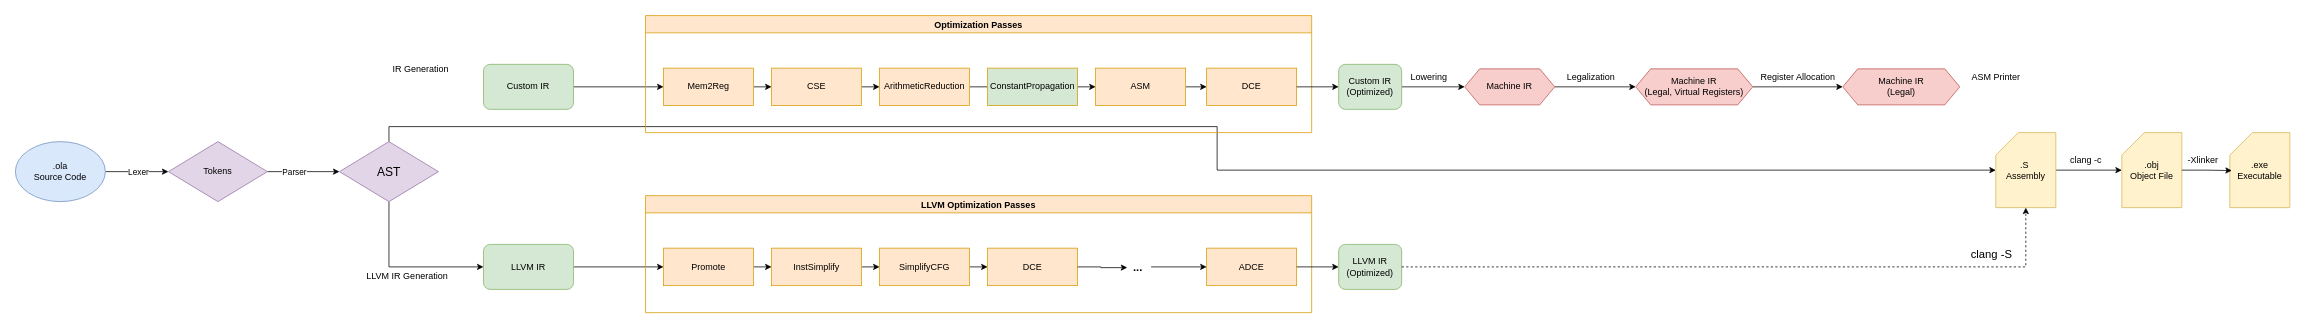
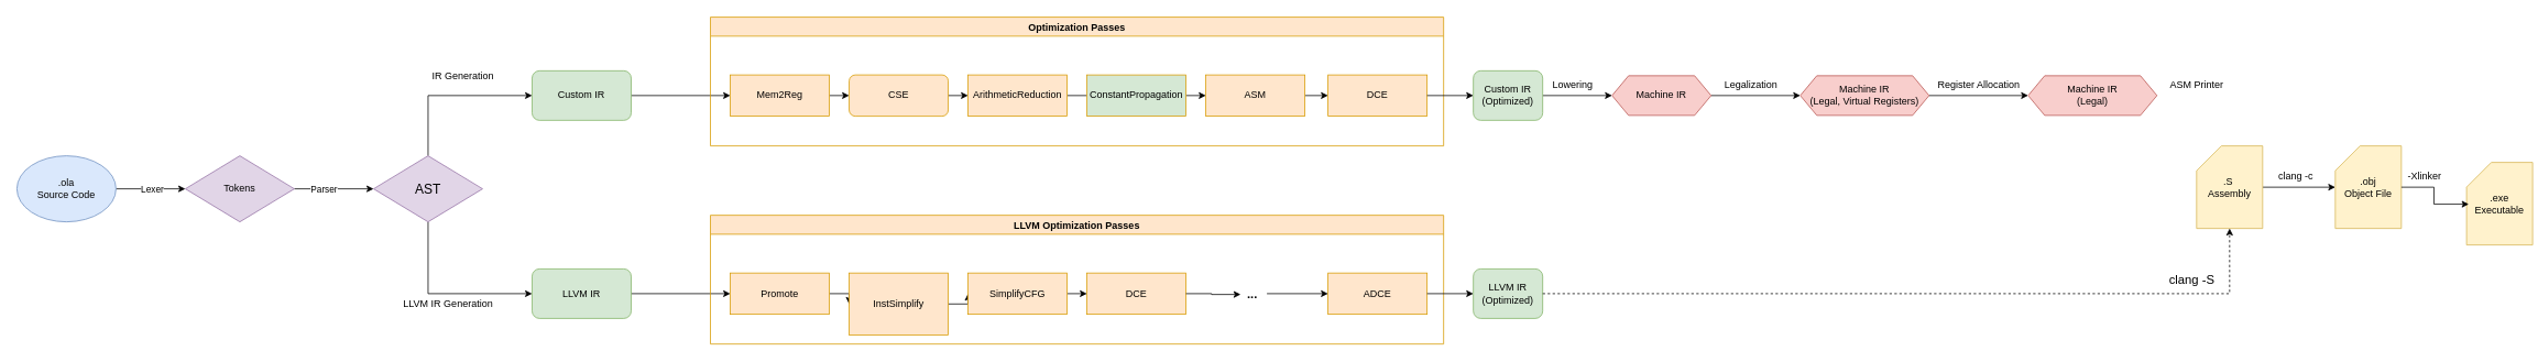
- <mxCell id="21" value="CSE" style="rounded=0;whiteSpace=wrap;html=1;fillColor=#ffe6cc;strokeColor=#d79b00;" vertex="1" parent="17"><mxGeometry x="168" y="70" width="120" height="50" as="geometry" /></mxCell>
+ <mxCell id="21" value="CSE" style="whiteSpace=wrap;html=1;fillColor=#ffe6cc;strokeColor=#d79b00;rounded=1;" vertex="1" parent="17"><mxGeometry x="168" y="70" width="120" height="50" as="geometry" /></mxCell>
- <mxCell id="8" style="edgeStyle=orthogonalEdgeStyle;rounded=0;orthogonalLoop=1;jettySize=auto;html=1;exitX=0.5;exitY=0;exitDx=0;exitDy=0;" edge="1" parent="1" source="10" target="55"><mxGeometry relative="1" as="geometry"><mxPoint x="517" y="104" as="targetPoint" /></mxGeometry></mxCell>
+ <mxCell id="8" style="edgeStyle=orthogonalEdgeStyle;rounded=0;orthogonalLoop=1;jettySize=auto;html=1;exitX=0.5;exitY=0;exitDx=0;exitDy=0;entryX=0;entryY=0.5;entryDx=0;entryDy=0;" edge="1" parent="1" source="10" target="12"><mxGeometry relative="1" as="geometry"><mxPoint x="517" y="104" as="targetPoint" /></mxGeometry></mxCell>
- <mxCell id="60" value=".exe&lt;div&gt;Executable&lt;/div&gt;" style="shape=card;whiteSpace=wrap;html=1;fillColor=#fff2cc;strokeColor=#d6b656;" vertex="1" parent="1"><mxGeometry x="2972" y="176" width="80" height="100" as="geometry" /></mxCell>
+ <mxCell id="60" value=".exe&lt;div&gt;Executable&lt;/div&gt;" style="shape=card;whiteSpace=wrap;html=1;fillColor=#fff2cc;strokeColor=#d6b656;" vertex="1" parent="1"><mxGeometry x="2987" y="196" width="80" height="100" as="geometry" /></mxCell>
- <mxCell id="33" value="InstSimplify" style="rounded=0;whiteSpace=wrap;html=1;fillColor=#ffe6cc;strokeColor=#d79b00;" vertex="1" parent="29"><mxGeometry x="168" y="70" width="120" height="50" as="geometry" /></mxCell>
+ <mxCell id="33" value="InstSimplify" style="rounded=0;whiteSpace=wrap;html=1;fillColor=#ffe6cc;strokeColor=#d79b00;" vertex="1" parent="29"><mxGeometry x="168" y="70" width="120" height="75" as="geometry" /></mxCell>
